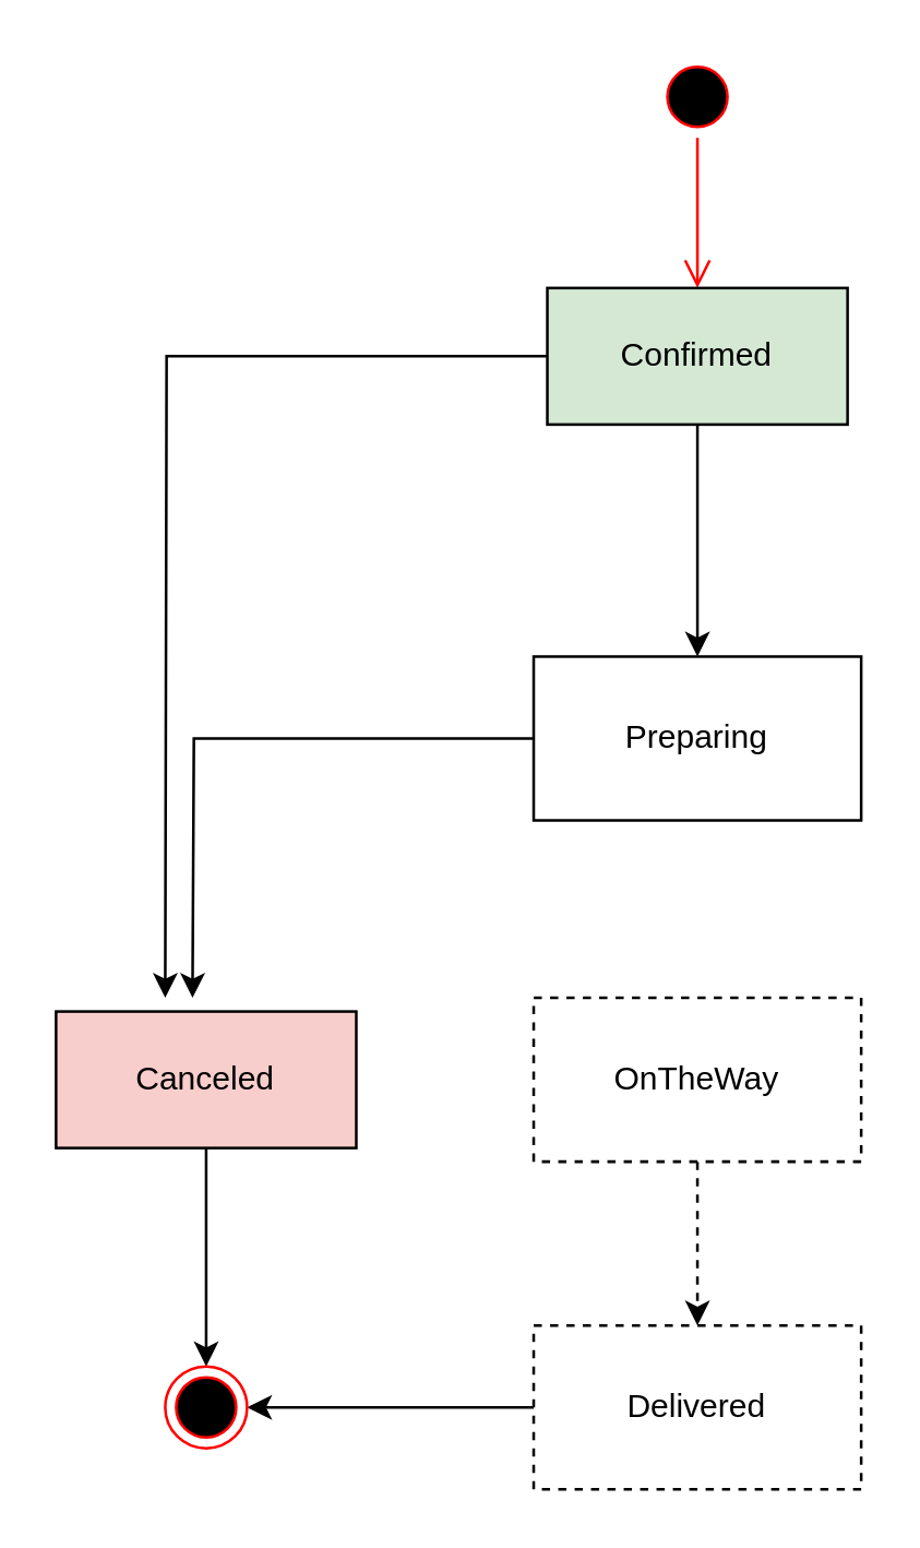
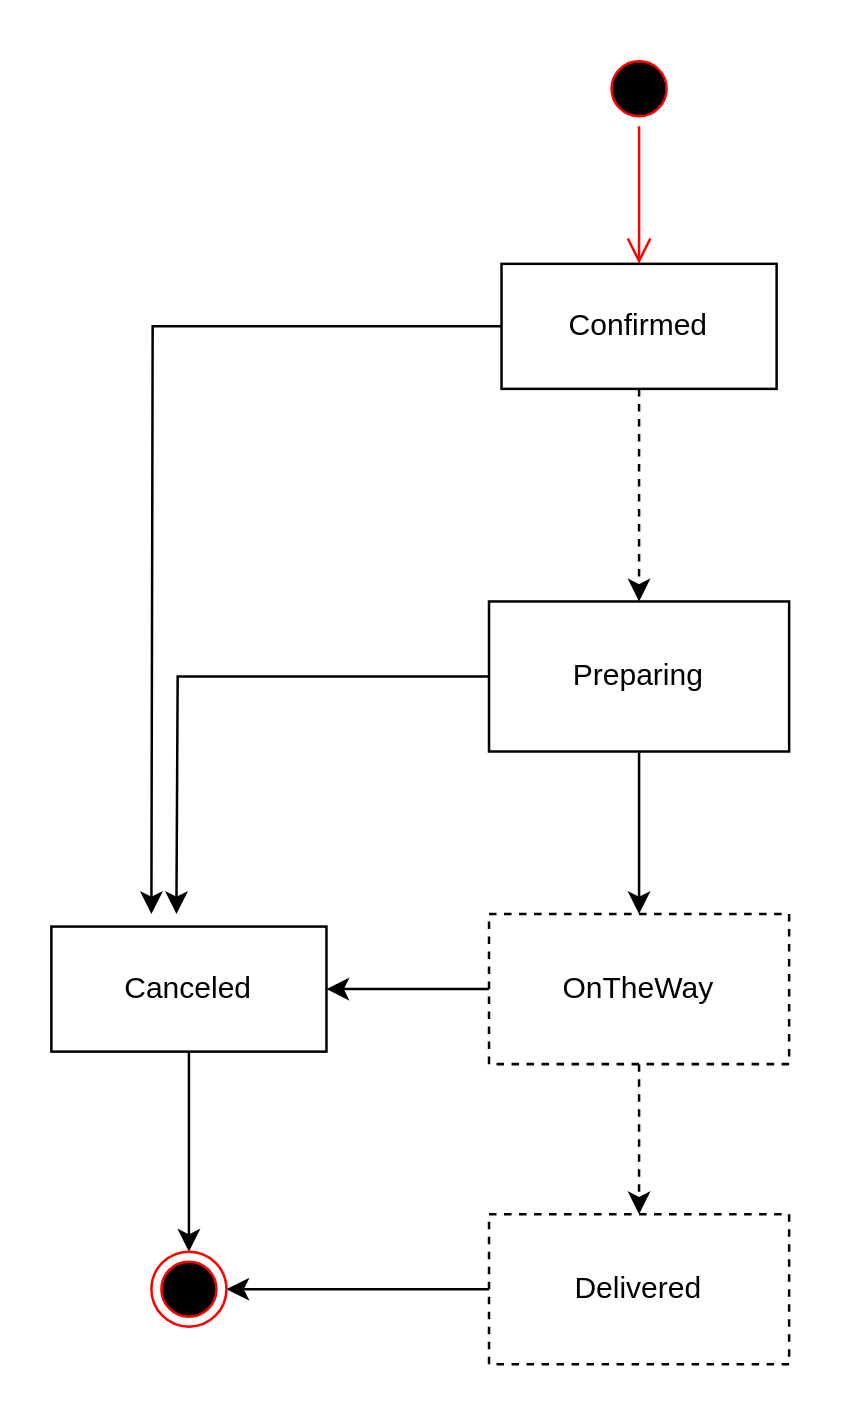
- <mxCell id="6" value="Confirmed" style="html=1;whiteSpace=wrap;fillColor=#d5e8d4;" vertex="1" parent="1"><mxGeometry x="200" y="105" width="110" height="50" as="geometry" /></mxCell>
+ <mxCell id="6" value="Confirmed" style="html=1;whiteSpace=wrap;" vertex="1" parent="1"><mxGeometry x="200" y="105" width="110" height="50" as="geometry" /></mxCell>
- <mxCell id="4" value="" style="edgeStyle=orthogonalEdgeStyle;rounded=0;orthogonalLoop=1;jettySize=auto;html=1;" edge="1" parent="1" source="6" target="9"><mxGeometry relative="1" as="geometry" /></mxCell>
+ <mxCell id="4" value="" style="edgeStyle=orthogonalEdgeStyle;rounded=0;orthogonalLoop=1;jettySize=auto;html=1;dashed=1;" edge="1" parent="1" source="6" target="9"><mxGeometry relative="1" as="geometry" /></mxCell>
+ <mxCell id="7" value="" style="edgeStyle=orthogonalEdgeStyle;rounded=0;orthogonalLoop=1;jettySize=auto;html=1;" edge="1" parent="1" source="9" target="12"><mxGeometry relative="1" as="geometry" /></mxCell>
- <mxCell id="14" value="Canceled" style="html=1;whiteSpace=wrap;fillColor=#f8cecc;" vertex="1" parent="1"><mxGeometry x="20" y="370" width="110" height="50" as="geometry" /></mxCell>
+ <mxCell id="14" value="Canceled" style="html=1;whiteSpace=wrap;" vertex="1" parent="1"><mxGeometry x="20" y="370" width="110" height="50" as="geometry" /></mxCell>
+ <mxCell id="10" value="" style="edgeStyle=orthogonalEdgeStyle;rounded=0;orthogonalLoop=1;jettySize=auto;html=1;" edge="1" parent="1" source="12" target="14"><mxGeometry relative="1" as="geometry" /></mxCell>
